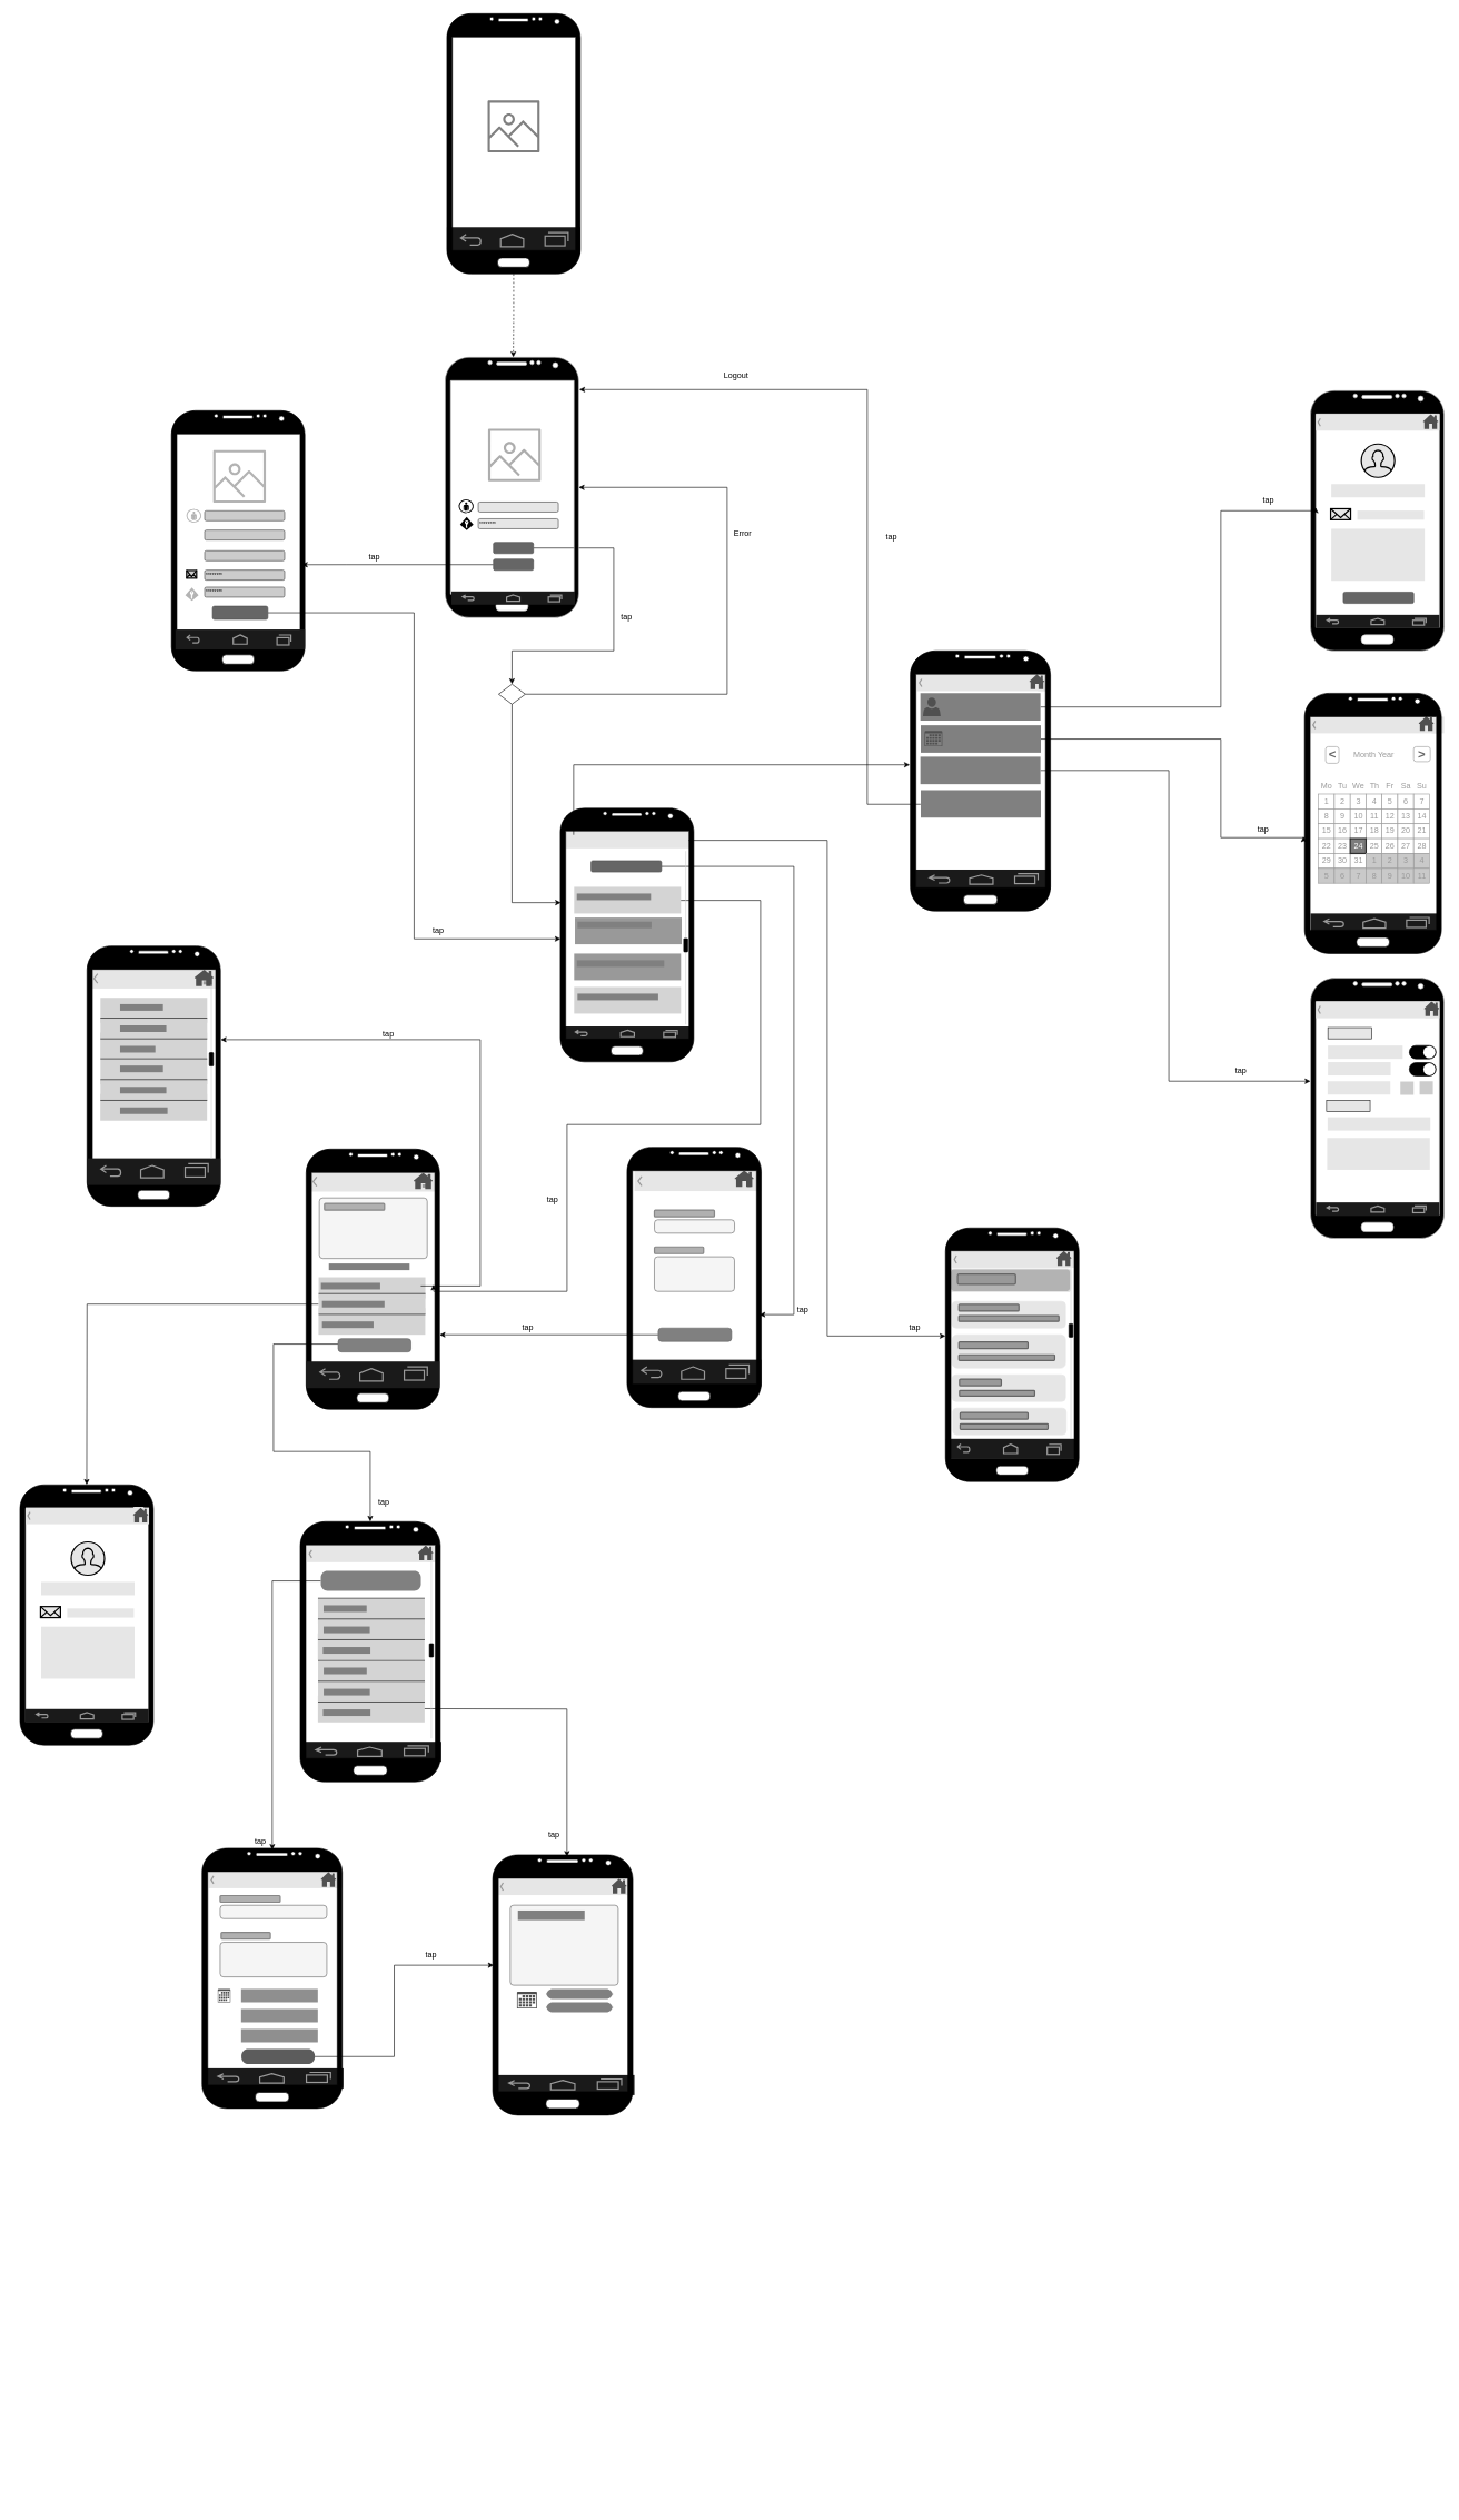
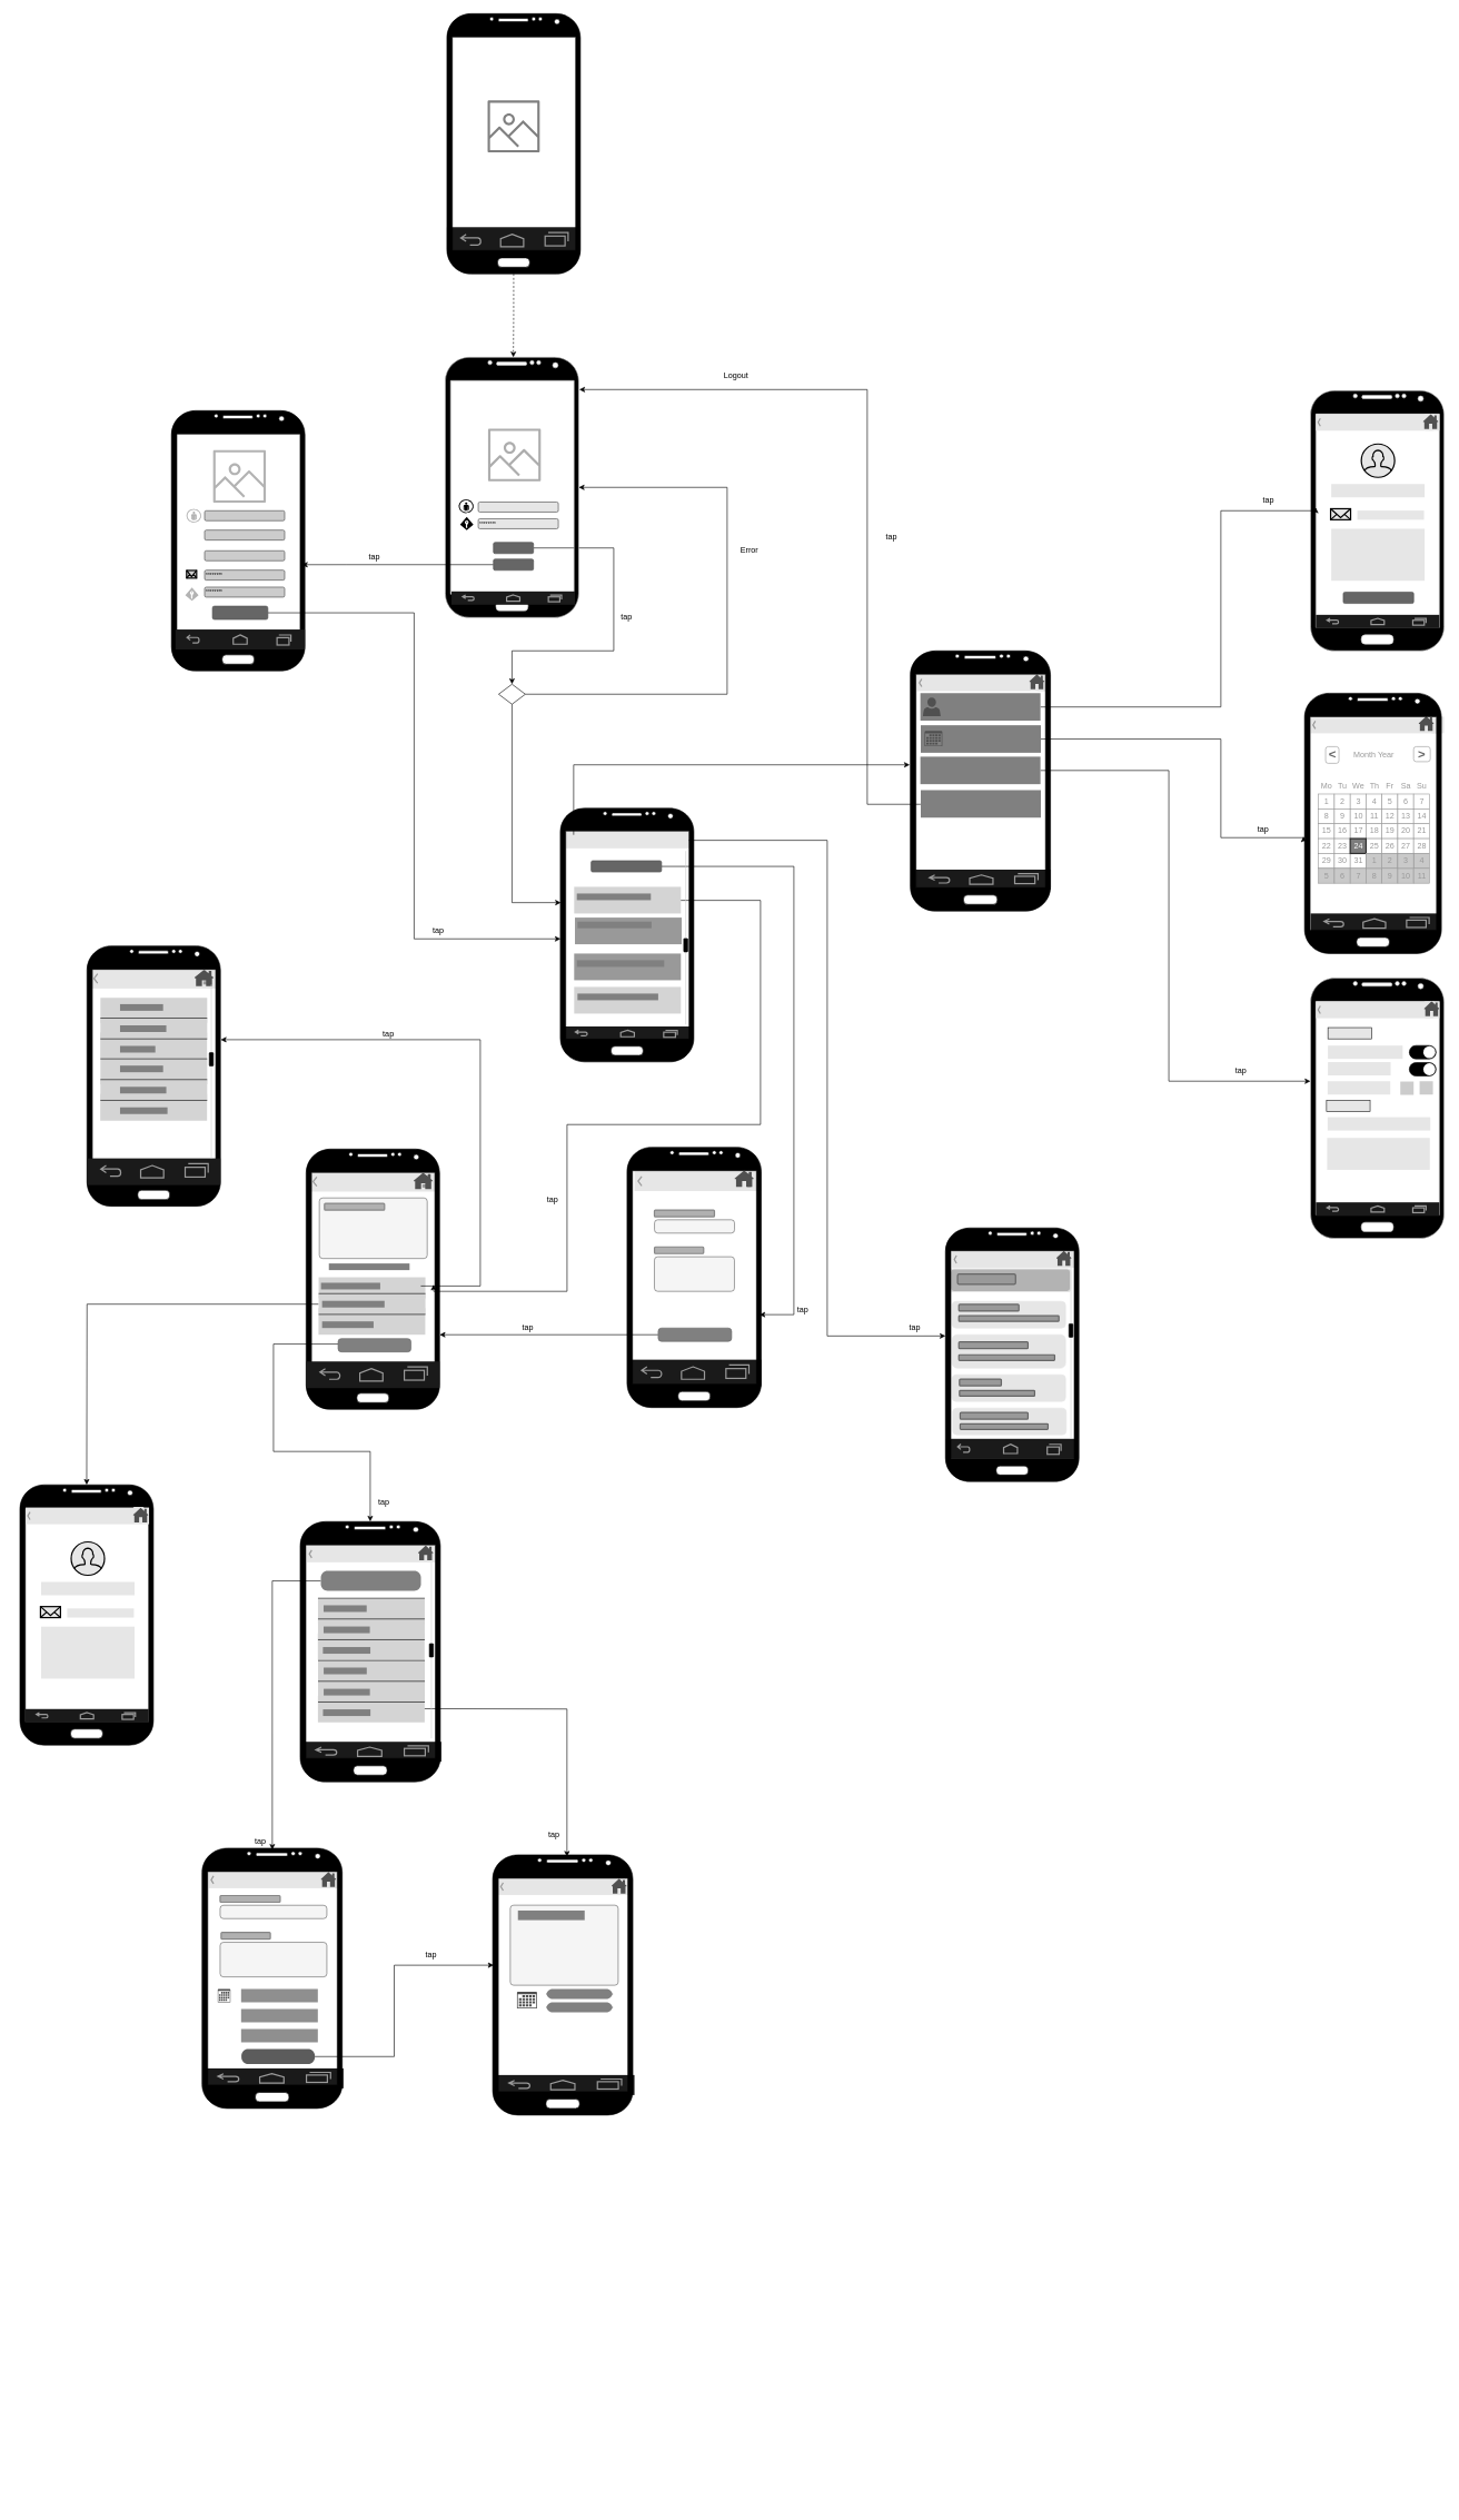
- <mxCell id="216" value="Error" style="text;html=1;align=center;verticalAlign=middle;resizable=0;points=[];autosize=1;strokeColor=none;" parent="1" vertex="1"><mxGeometry x="1091.78" y="789" width="40" height="20" as="geometry" /></mxCell>
+ <mxCell id="216" value="Error" style="text;html=1;align=center;verticalAlign=middle;resizable=0;points=[];autosize=1;strokeColor=none;" parent="1" vertex="1"><mxGeometry x="1101.78" y="814" width="40" height="20" as="geometry" /></mxCell>
